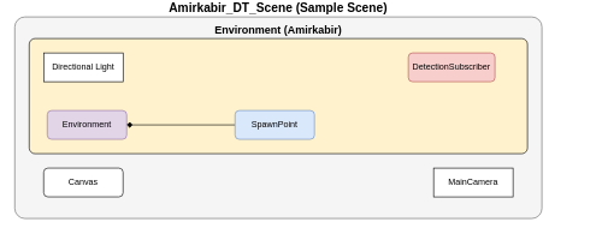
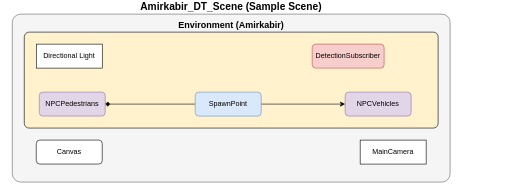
- <mxCell id="14" value="&lt;div&gt;DetectionSubscriber&lt;/div&gt;" style="rounded=1;whiteSpace=wrap;html=1;fillColor=#f8cecc;strokeColor=#b85450;" vertex="1" parent="1"><mxGeometry x="565" y="70" width="120" height="40" as="geometry" /></mxCell>
+ <mxCell id="14" value="&lt;div&gt;DetectionSubscriber&lt;/div&gt;" style="rounded=1;whiteSpace=wrap;html=1;fillColor=#f8cecc;strokeColor=#b85450;" vertex="1" parent="1"><mxGeometry x="520" y="70" width="120" height="40" as="geometry" /></mxCell>
- <mxCell id="7" value="&lt;div&gt;Environment&lt;/div&gt;" style="rounded=1;whiteSpace=wrap;html=1;fillColor=#e1d5e7;strokeColor=#9673a6;" parent="1" vertex="1"><mxGeometry x="65" y="150" width="110" height="40" as="geometry" /></mxCell>
+ <mxCell id="7" value="&lt;div&gt;NPCPedestrians&lt;/div&gt;" style="rounded=1;whiteSpace=wrap;html=1;fillColor=#e1d5e7;strokeColor=#9673a6;" parent="1" vertex="1"><mxGeometry x="65" y="150" width="110" height="40" as="geometry" /></mxCell>
+ <mxCell id="11" style="edgeStyle=orthogonalEdgeStyle;rounded=0;orthogonalLoop=1;jettySize=auto;html=1;exitX=1;exitY=0.5;exitDx=0;exitDy=0;entryX=0;entryY=0.5;entryDx=0;entryDy=0;" edge="1" parent="1" source="13" target="6"><mxGeometry relative="1" as="geometry" /></mxCell>
+ <mxCell id="6" value="NPCVehicles" style="rounded=1;whiteSpace=wrap;html=1;fillColor=#e1d5e7;strokeColor=#9673a6;" parent="1" vertex="1"><mxGeometry x="575" y="150" width="110" height="40" as="geometry" /></mxCell>
